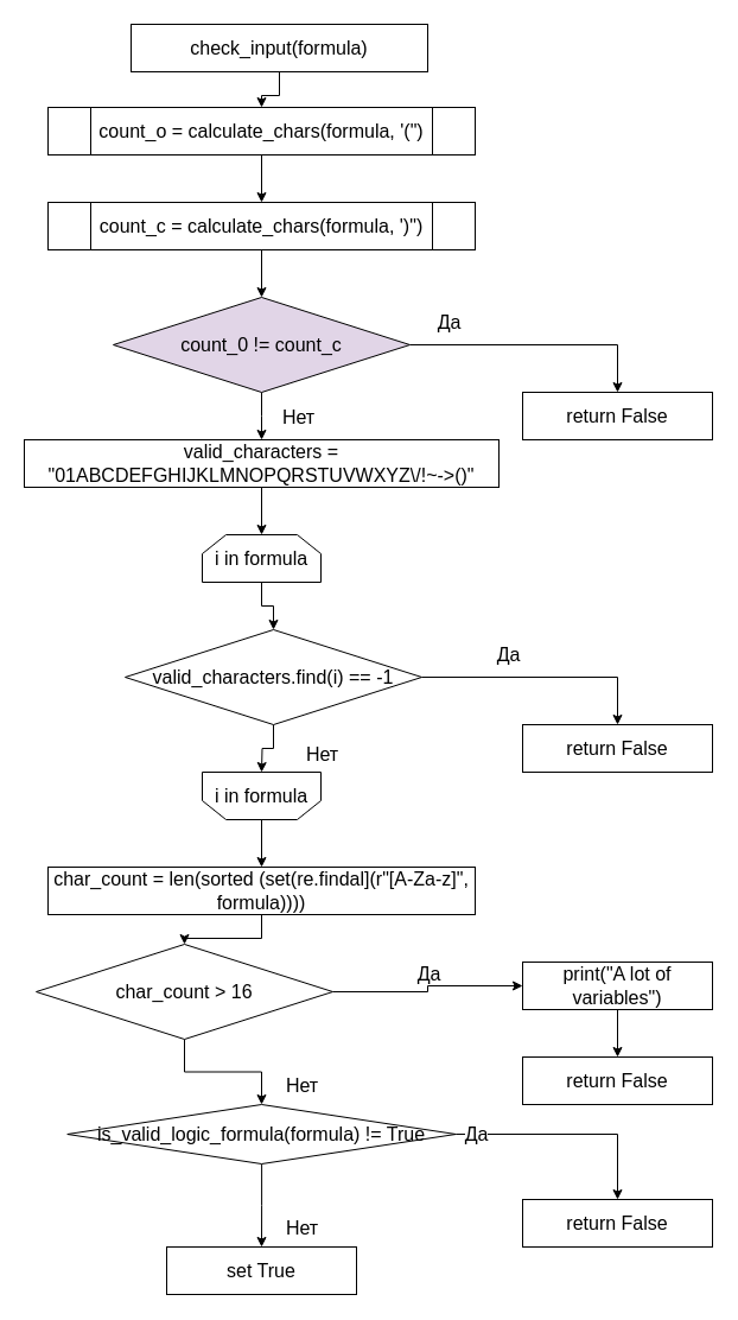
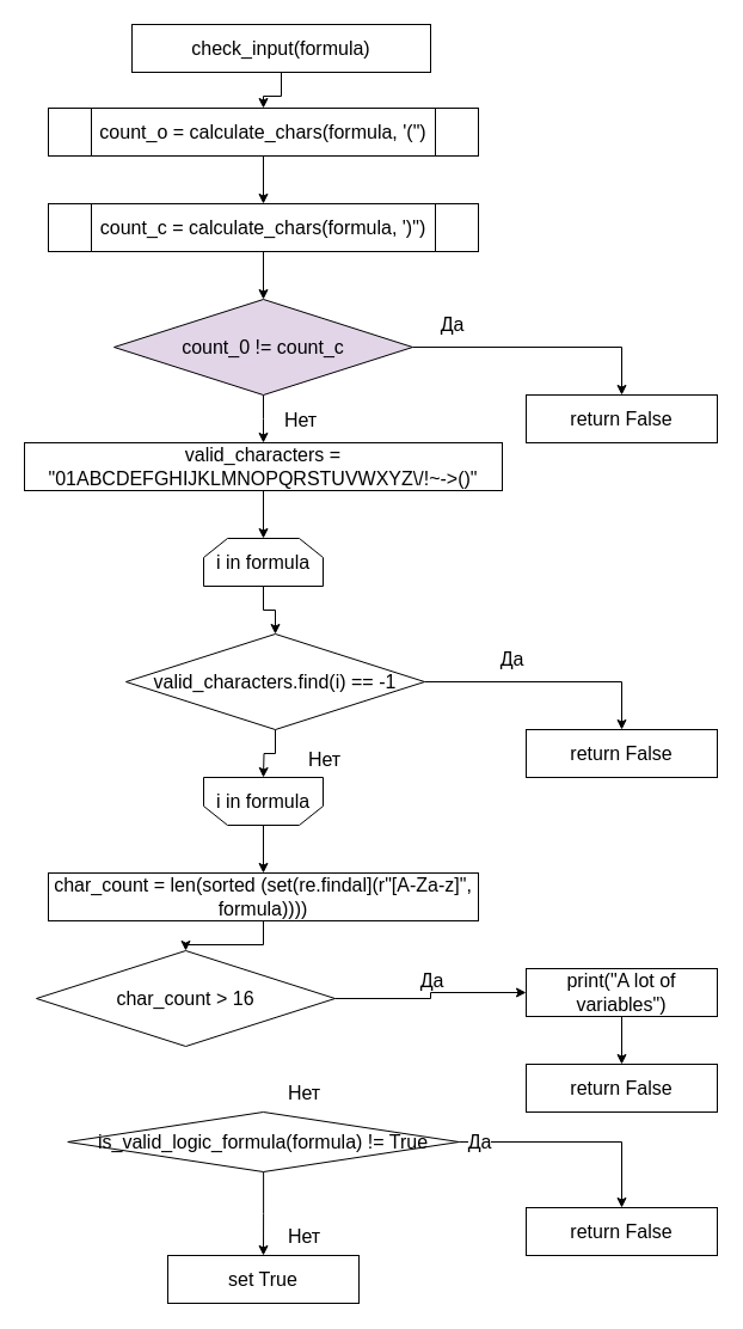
- <mxCell id="29" style="edgeStyle=orthogonalEdgeStyle;rounded=0;orthogonalLoop=1;jettySize=auto;html=1;entryX=0.5;entryY=0;entryDx=0;entryDy=0;fontSize=16;" parent="1" source="30" target="33" edge="1"><mxGeometry relative="1" as="geometry" /></mxCell>
